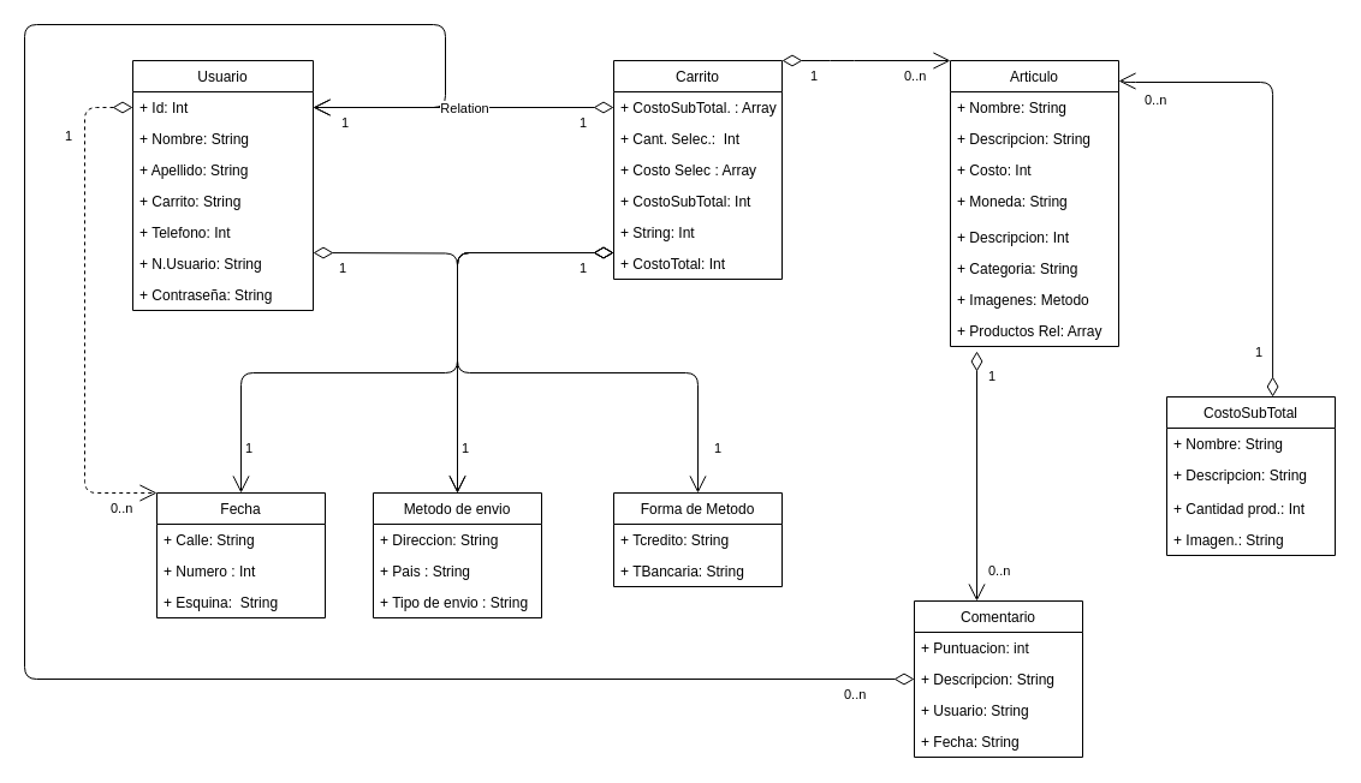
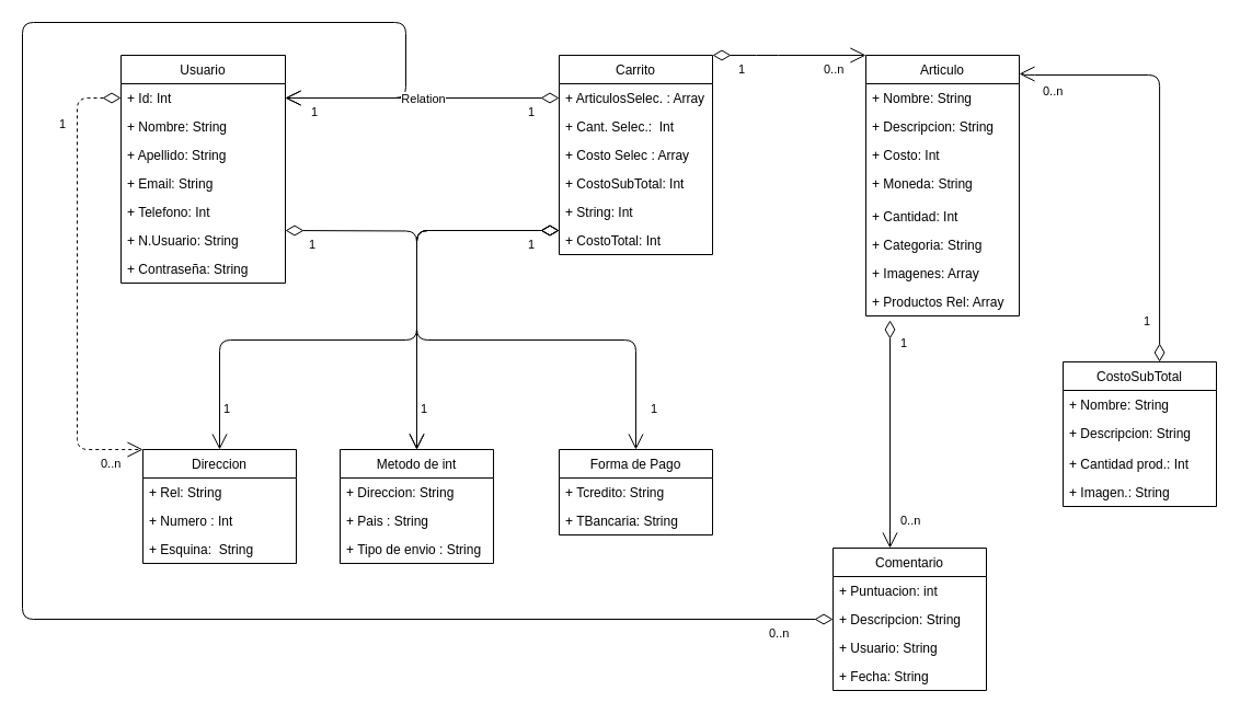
- <mxCell id="22" value="+ CostoSubTotal. : Array" style="text;strokeColor=none;fillColor=none;align=left;verticalAlign=top;spacingLeft=4;spacingRight=4;overflow=hidden;rotatable=0;points=[[0,0.5],[1,0.5]];portConstraint=eastwest;" vertex="1" parent="21"><mxGeometry y="26" width="140" height="26" as="geometry" /></mxCell>
+ <mxCell id="22" value="+ ArticulosSelec. : Array" style="text;strokeColor=none;fillColor=none;align=left;verticalAlign=top;spacingLeft=4;spacingRight=4;overflow=hidden;rotatable=0;points=[[0,0.5],[1,0.5]];portConstraint=eastwest;" vertex="1" parent="21"><mxGeometry y="26" width="140" height="26" as="geometry" /></mxCell>
- <mxCell id="6" value="+ Carrito: String" style="text;strokeColor=none;fillColor=none;align=left;verticalAlign=top;spacingLeft=4;spacingRight=4;overflow=hidden;rotatable=0;points=[[0,0.5],[1,0.5]];portConstraint=eastwest;" vertex="1" parent="2"><mxGeometry y="104" width="150" height="26" as="geometry" /></mxCell>
+ <mxCell id="6" value="+ Email: String" style="text;strokeColor=none;fillColor=none;align=left;verticalAlign=top;spacingLeft=4;spacingRight=4;overflow=hidden;rotatable=0;points=[[0,0.5],[1,0.5]];portConstraint=eastwest;" vertex="1" parent="2"><mxGeometry y="104" width="150" height="26" as="geometry" /></mxCell>
- <mxCell id="33" value="+ Descripcion: Int" style="text;strokeColor=none;fillColor=none;align=left;verticalAlign=top;spacingLeft=4;spacingRight=4;overflow=hidden;rotatable=0;points=[[0,0.5],[1,0.5]];portConstraint=eastwest;" vertex="1" parent="28"><mxGeometry y="134" width="140" height="26" as="geometry" /></mxCell>
+ <mxCell id="33" value="+ Cantidad: Int" style="text;strokeColor=none;fillColor=none;align=left;verticalAlign=top;spacingLeft=4;spacingRight=4;overflow=hidden;rotatable=0;points=[[0,0.5],[1,0.5]];portConstraint=eastwest;" vertex="1" parent="28"><mxGeometry y="134" width="140" height="26" as="geometry" /></mxCell>
- <mxCell id="35" value="+ Imagenes: Metodo" style="text;strokeColor=none;fillColor=none;align=left;verticalAlign=top;spacingLeft=4;spacingRight=4;overflow=hidden;rotatable=0;points=[[0,0.5],[1,0.5]];portConstraint=eastwest;" vertex="1" parent="28"><mxGeometry y="186" width="140" height="26" as="geometry" /></mxCell>
+ <mxCell id="35" value="+ Imagenes: Array" style="text;strokeColor=none;fillColor=none;align=left;verticalAlign=top;spacingLeft=4;spacingRight=4;overflow=hidden;rotatable=0;points=[[0,0.5],[1,0.5]];portConstraint=eastwest;" vertex="1" parent="28"><mxGeometry y="186" width="140" height="26" as="geometry" /></mxCell>
- <mxCell id="17" value="Fecha" style="swimlane;fontStyle=0;childLayout=stackLayout;horizontal=1;startSize=26;fillColor=none;horizontalStack=0;resizeParent=1;resizeParentMax=0;resizeLast=0;collapsible=1;marginBottom=0;align=center;" vertex="1" parent="1"><mxGeometry x="130" y="410" width="140" height="104" as="geometry" /></mxCell>
+ <mxCell id="17" value="Direccion" style="swimlane;fontStyle=0;childLayout=stackLayout;horizontal=1;startSize=26;fillColor=none;horizontalStack=0;resizeParent=1;resizeParentMax=0;resizeLast=0;collapsible=1;marginBottom=0;align=center;" vertex="1" parent="1"><mxGeometry x="130" y="410" width="140" height="104" as="geometry" /></mxCell>
- <mxCell id="13" value="Metodo de envio" style="swimlane;fontStyle=0;childLayout=stackLayout;horizontal=1;startSize=26;fillColor=none;horizontalStack=0;resizeParent=1;resizeParentMax=0;resizeLast=0;collapsible=1;marginBottom=0;align=center;" vertex="1" parent="1"><mxGeometry y="410" width="140" height="104" as="geometry" x="310" /></mxCell>
+ <mxCell id="13" value="Metodo de int" style="swimlane;fontStyle=0;childLayout=stackLayout;horizontal=1;startSize=26;fillColor=none;horizontalStack=0;resizeParent=1;resizeParentMax=0;resizeLast=0;collapsible=1;marginBottom=0;align=center;" vertex="1" parent="1"><mxGeometry y="410" width="140" height="104" as="geometry" x="310" /></mxCell>
- <mxCell id="10" value="Forma de Metodo" style="swimlane;fontStyle=0;childLayout=stackLayout;horizontal=1;startSize=26;fillColor=none;horizontalStack=0;resizeParent=1;resizeParentMax=0;resizeLast=0;collapsible=1;marginBottom=0;align=center;" vertex="1" parent="1"><mxGeometry x="510" y="410" width="140" height="78" as="geometry" /></mxCell>
+ <mxCell id="10" value="Forma de Pago" style="swimlane;fontStyle=0;childLayout=stackLayout;horizontal=1;startSize=26;fillColor=none;horizontalStack=0;resizeParent=1;resizeParentMax=0;resizeLast=0;collapsible=1;marginBottom=0;align=center;" vertex="1" parent="1"><mxGeometry x="510" y="410" width="140" height="78" as="geometry" /></mxCell>
- <mxCell id="18" value="+ Calle: String " style="text;strokeColor=none;fillColor=none;align=left;verticalAlign=top;spacingLeft=4;spacingRight=4;overflow=hidden;rotatable=0;points=[[0,0.5],[1,0.5]];portConstraint=eastwest;" vertex="1" parent="17"><mxGeometry y="26" width="140" height="26" as="geometry" /></mxCell>
+ <mxCell id="18" value="+ Rel: String " style="text;strokeColor=none;fillColor=none;align=left;verticalAlign=top;spacingLeft=4;spacingRight=4;overflow=hidden;rotatable=0;points=[[0,0.5],[1,0.5]];portConstraint=eastwest;" vertex="1" parent="17"><mxGeometry y="26" width="140" height="26" as="geometry" /></mxCell>
